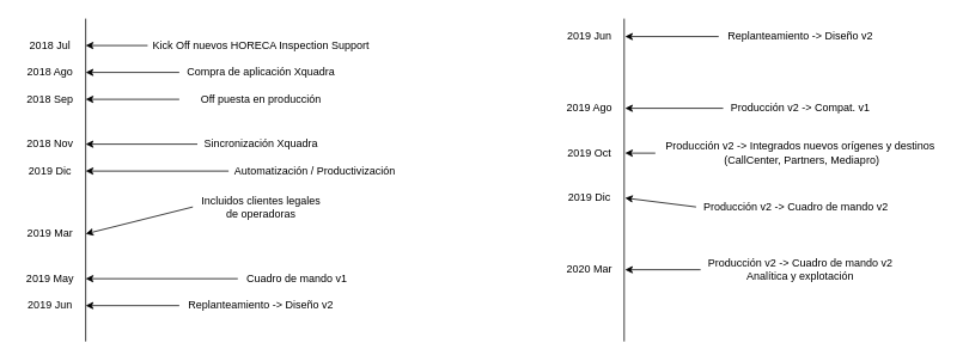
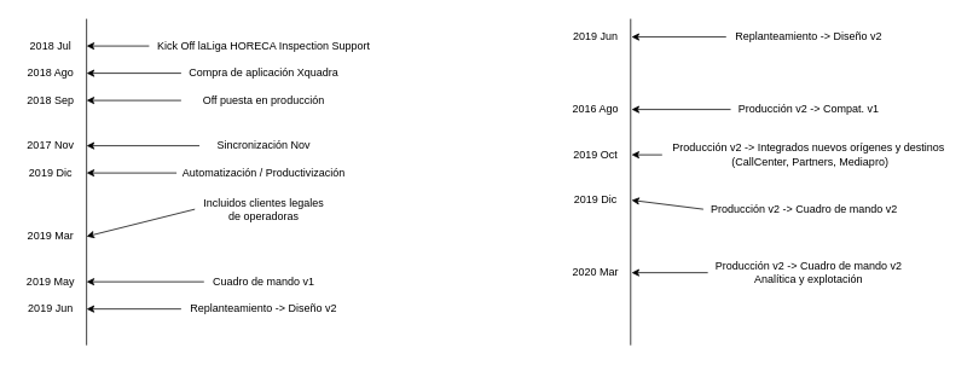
- <mxCell id="4" value="Kick Off nuevos HORECA Inspection Support" style="text;html=1;align=center;verticalAlign=middle;resizable=0;points=[];autosize=1;" vertex="1" parent="1"><mxGeometry x="165" y="40" width="250" height="20" as="geometry" /></mxCell>
+ <mxCell id="4" value="Kick Off laLiga HORECA Inspection Support" style="text;html=1;align=center;verticalAlign=middle;resizable=0;points=[];autosize=1;" vertex="1" parent="1"><mxGeometry x="165" y="40" width="250" height="20" as="geometry" /></mxCell>
- <mxCell id="33" value="2019 Ago" style="text;html=1;align=center;verticalAlign=middle;resizable=0;points=[];autosize=1;" vertex="1" parent="1"><mxGeometry x="621" y="110" width="70" height="20" as="geometry" /></mxCell>
+ <mxCell id="33" value="2016 Ago" style="text;html=1;align=center;verticalAlign=middle;resizable=0;points=[];autosize=1;" vertex="1" parent="1"><mxGeometry x="621" y="110" width="70" height="20" as="geometry" /></mxCell>
- <mxCell id="14" value="2018 Nov" style="text;html=1;align=center;verticalAlign=middle;resizable=0;points=[];autosize=1;" vertex="1" parent="1"><mxGeometry x="20" y="150" width="70" height="20" as="geometry" /></mxCell>
+ <mxCell id="14" value="2017 Nov" style="text;html=1;align=center;verticalAlign=middle;resizable=0;points=[];autosize=1;" vertex="1" parent="1"><mxGeometry x="20" y="150" width="70" height="20" as="geometry" /></mxCell>
- <mxCell id="13" value="Sincronización Xquadra" style="text;html=1;align=center;verticalAlign=middle;resizable=0;points=[];autosize=1;" vertex="1" parent="1"><mxGeometry x="220" y="150" width="140" height="20" as="geometry" /></mxCell>
+ <mxCell id="13" value="Sincronización Nov" style="text;html=1;align=center;verticalAlign=middle;resizable=0;points=[];autosize=1;" vertex="1" parent="1"><mxGeometry x="220" y="150" width="140" height="20" as="geometry" /></mxCell>
- <mxCell id="17" value="Automatización / Productivización" style="text;html=1;align=center;verticalAlign=middle;resizable=0;points=[];autosize=1;" vertex="1" parent="1"><mxGeometry x="255" y="180" width="190" height="20" as="geometry" /></mxCell>
+ <mxCell id="17" value="Automatización / Productivización" style="text;html=1;align=center;verticalAlign=middle;resizable=0;points=[];autosize=1;" vertex="1" parent="1"><mxGeometry x="195" y="180" width="190" height="20" as="geometry" /></mxCell>
- <mxCell id="23" value="Cuadro de mando v1" style="text;html=1;align=center;verticalAlign=middle;resizable=0;points=[];autosize=1;" vertex="1" parent="1"><mxGeometry x="265" y="300" width="130" height="20" as="geometry" /></mxCell>
+ <mxCell id="23" value="Cuadro de mando v1" style="text;html=1;align=center;verticalAlign=middle;resizable=0;points=[];autosize=1;" vertex="1" parent="1"><mxGeometry x="225" y="300" width="130" height="20" as="geometry" /></mxCell>
